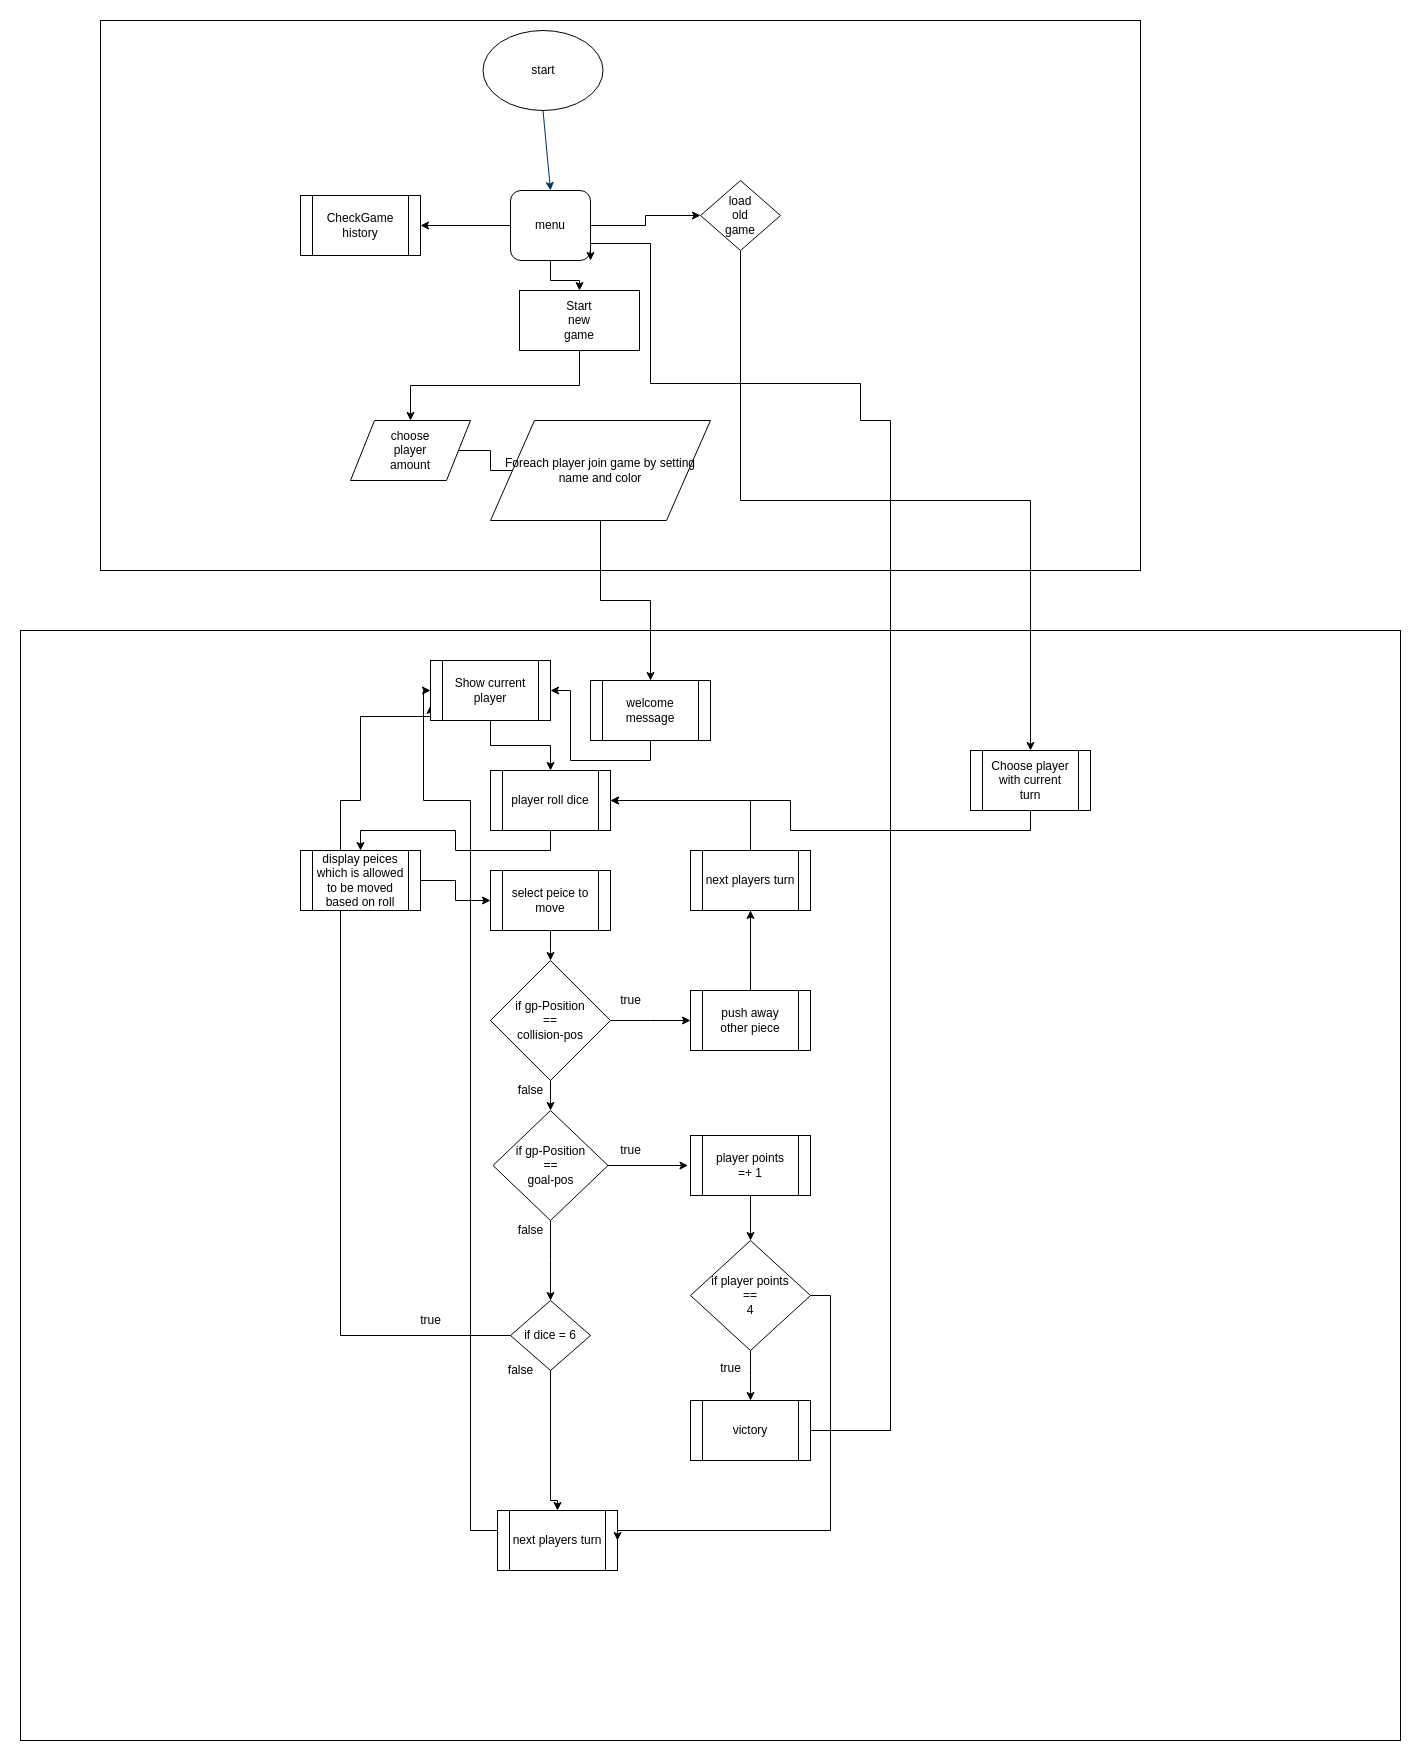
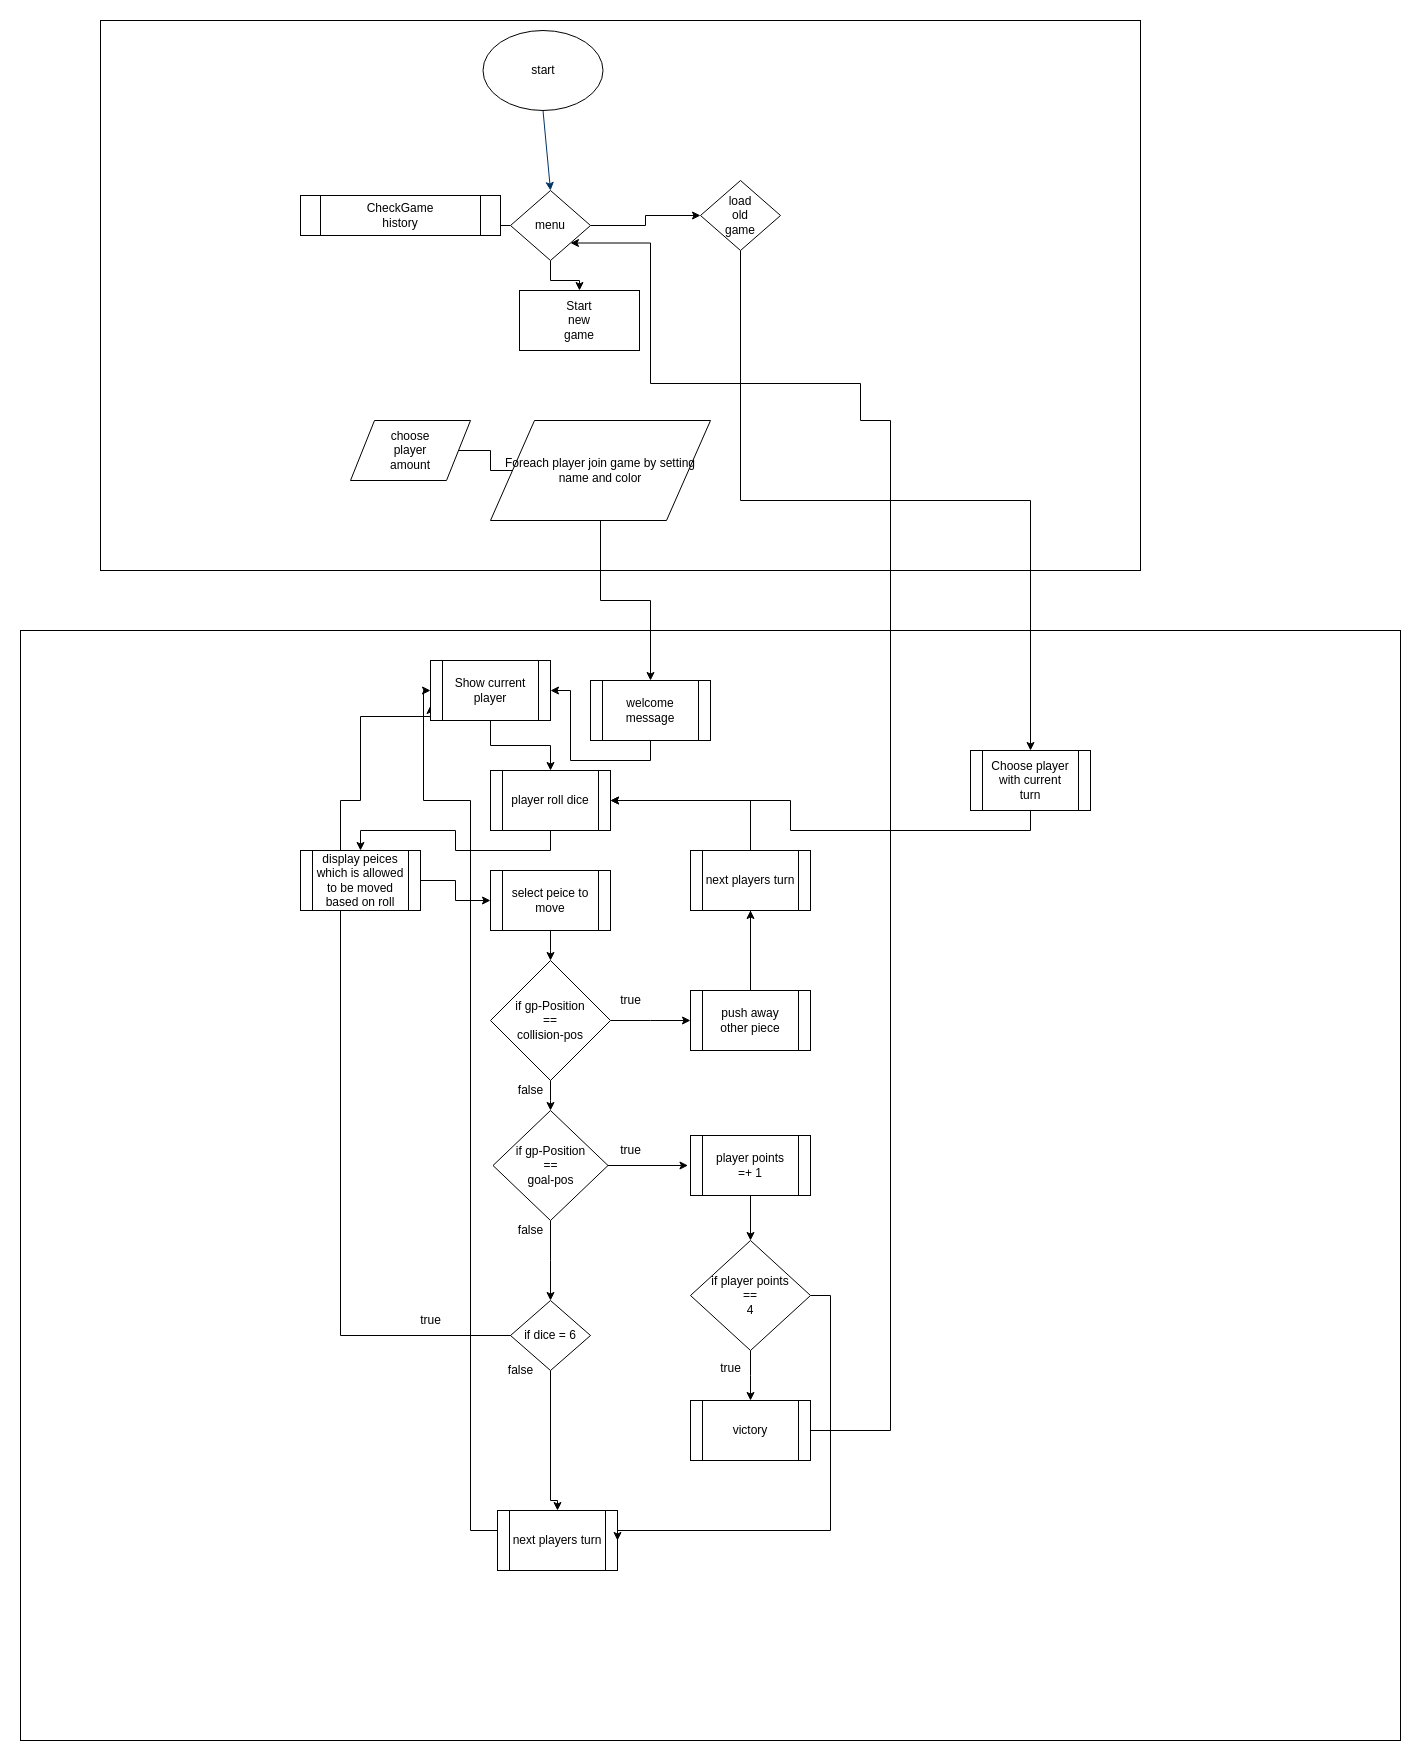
- <mxCell id="49" value="&lt;span style=&quot;white-space: normal&quot;&gt;CheckGame&lt;/span&gt;&lt;br style=&quot;white-space: normal&quot;&gt;&lt;span style=&quot;white-space: normal&quot;&gt;history&lt;/span&gt;" style="shape=process;whiteSpace=wrap;html=1;backgroundOutline=1;" parent="1" vertex="1"><mxGeometry x="300" y="195" width="120" height="60" as="geometry" /></mxCell>
+ <mxCell id="49" value="&lt;span style=&quot;white-space: normal&quot;&gt;CheckGame&lt;/span&gt;&lt;br style=&quot;white-space: normal&quot;&gt;&lt;span style=&quot;white-space: normal&quot;&gt;history&lt;/span&gt;" style="shape=process;whiteSpace=wrap;html=1;backgroundOutline=1;" parent="1" vertex="1"><mxGeometry x="300" y="195" width="200" height="40" as="geometry" /></mxCell>
- <mxCell id="9" value="menu" style="whiteSpace=wrap;html=1;rounded=1;" parent="1" vertex="1"><mxGeometry x="510" y="190" width="80" height="70" as="geometry" /></mxCell>
+ <mxCell id="9" value="menu" style="rhombus;whiteSpace=wrap;html=1;" parent="1" vertex="1"><mxGeometry x="510" y="190" width="80" height="70" as="geometry" /></mxCell>
- <mxCell id="16" style="edgeStyle=orthogonalEdgeStyle;rounded=0;orthogonalLoop=1;jettySize=auto;html=1;exitX=0.5;exitY=1;exitDx=0;exitDy=0;entryX=0.5;entryY=0;entryDx=0;entryDy=0;" edge="1" parent="1" source="17" target="13"><mxGeometry relative="1" as="geometry" /></mxCell>
